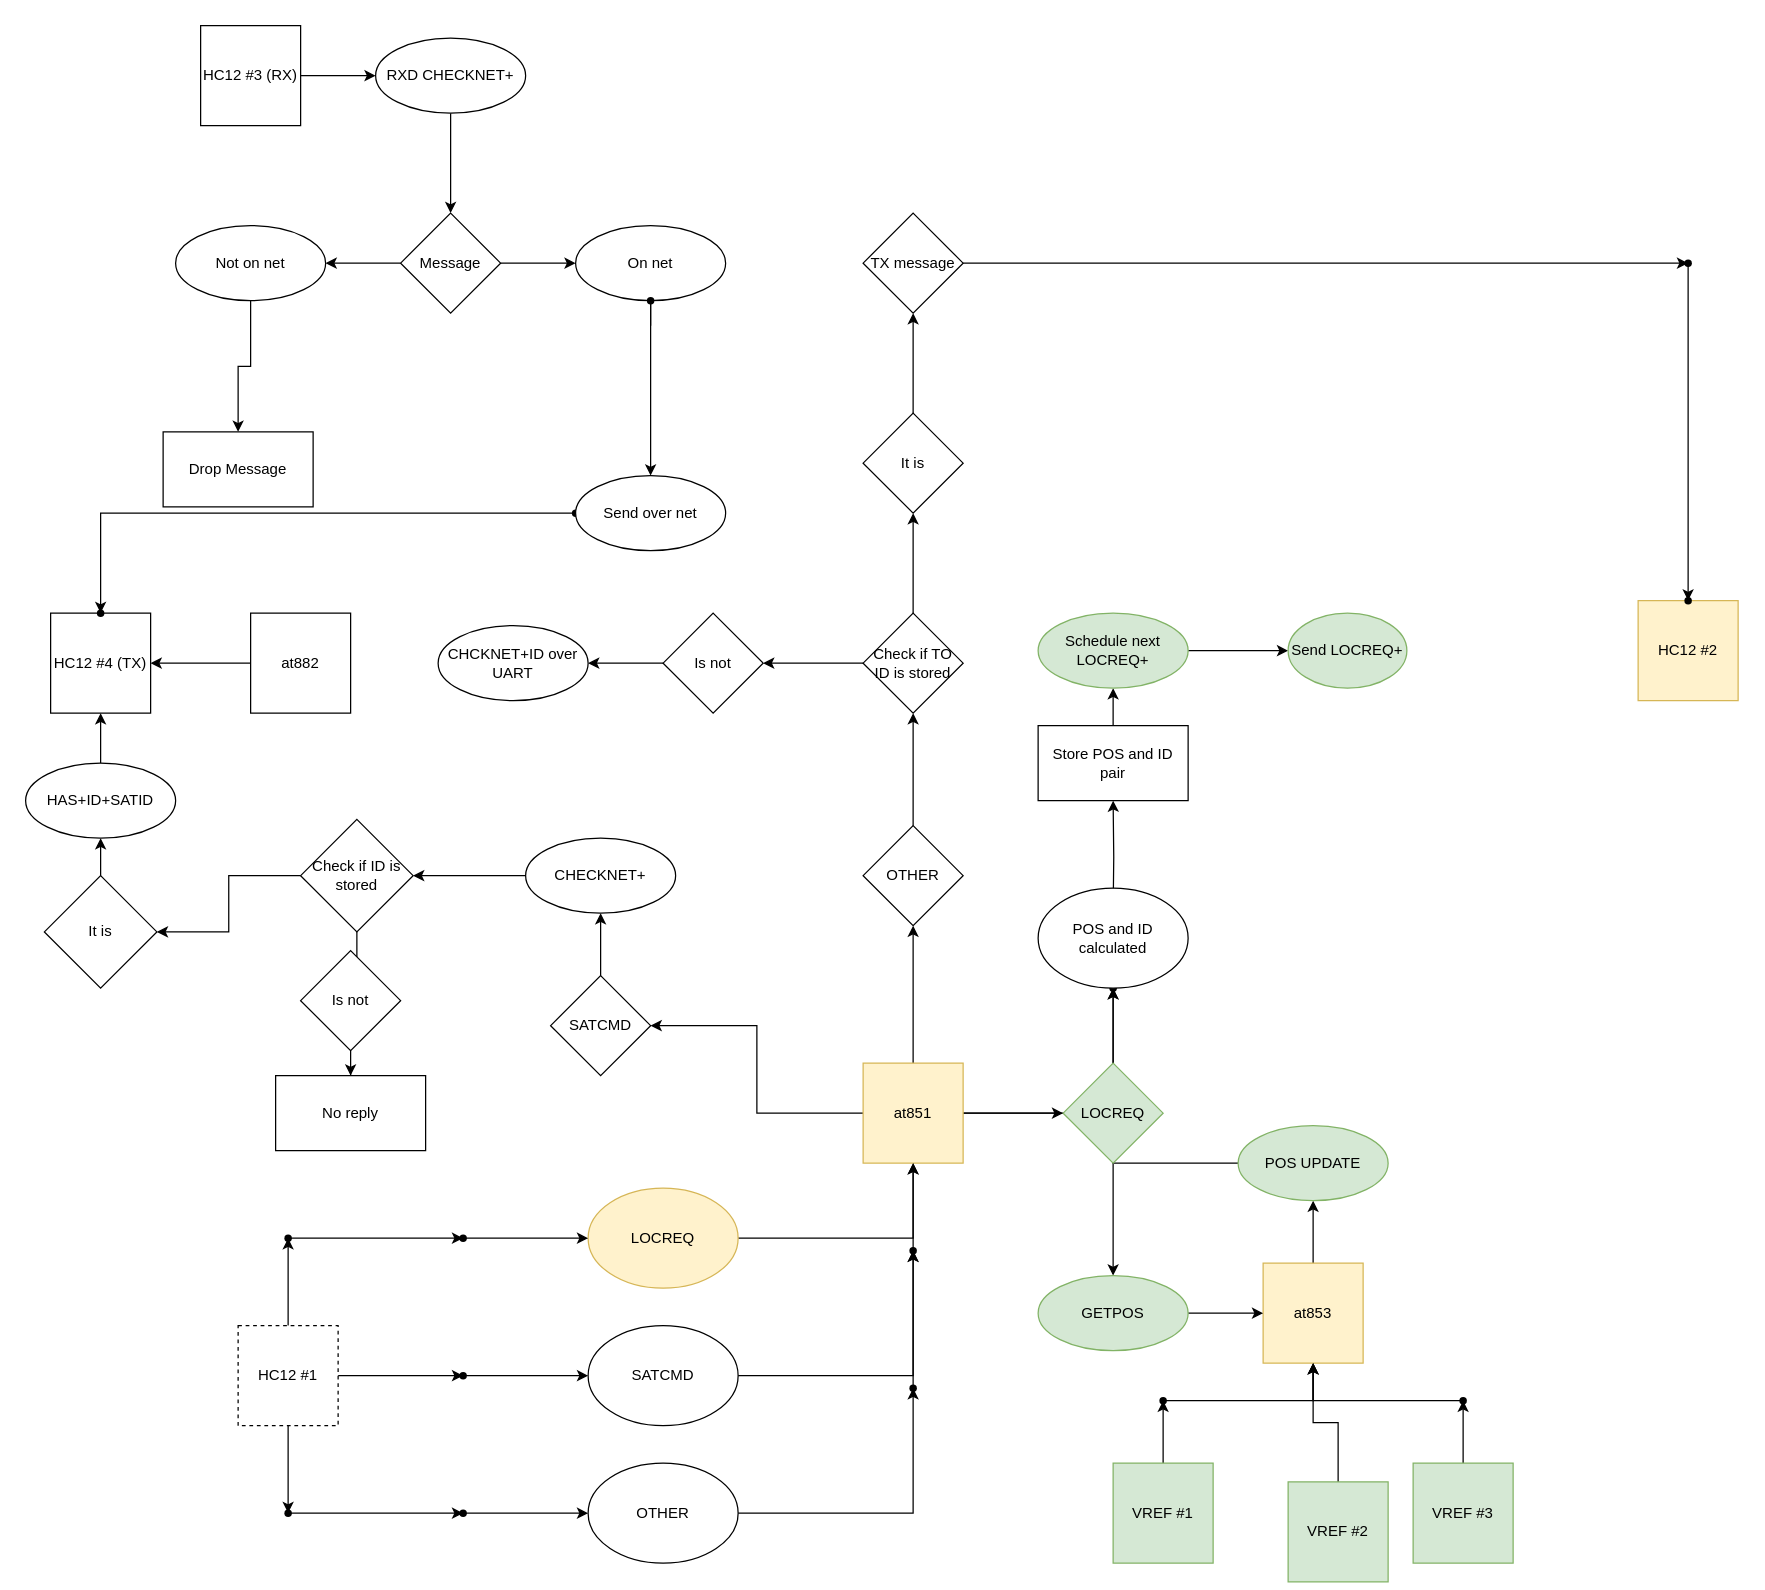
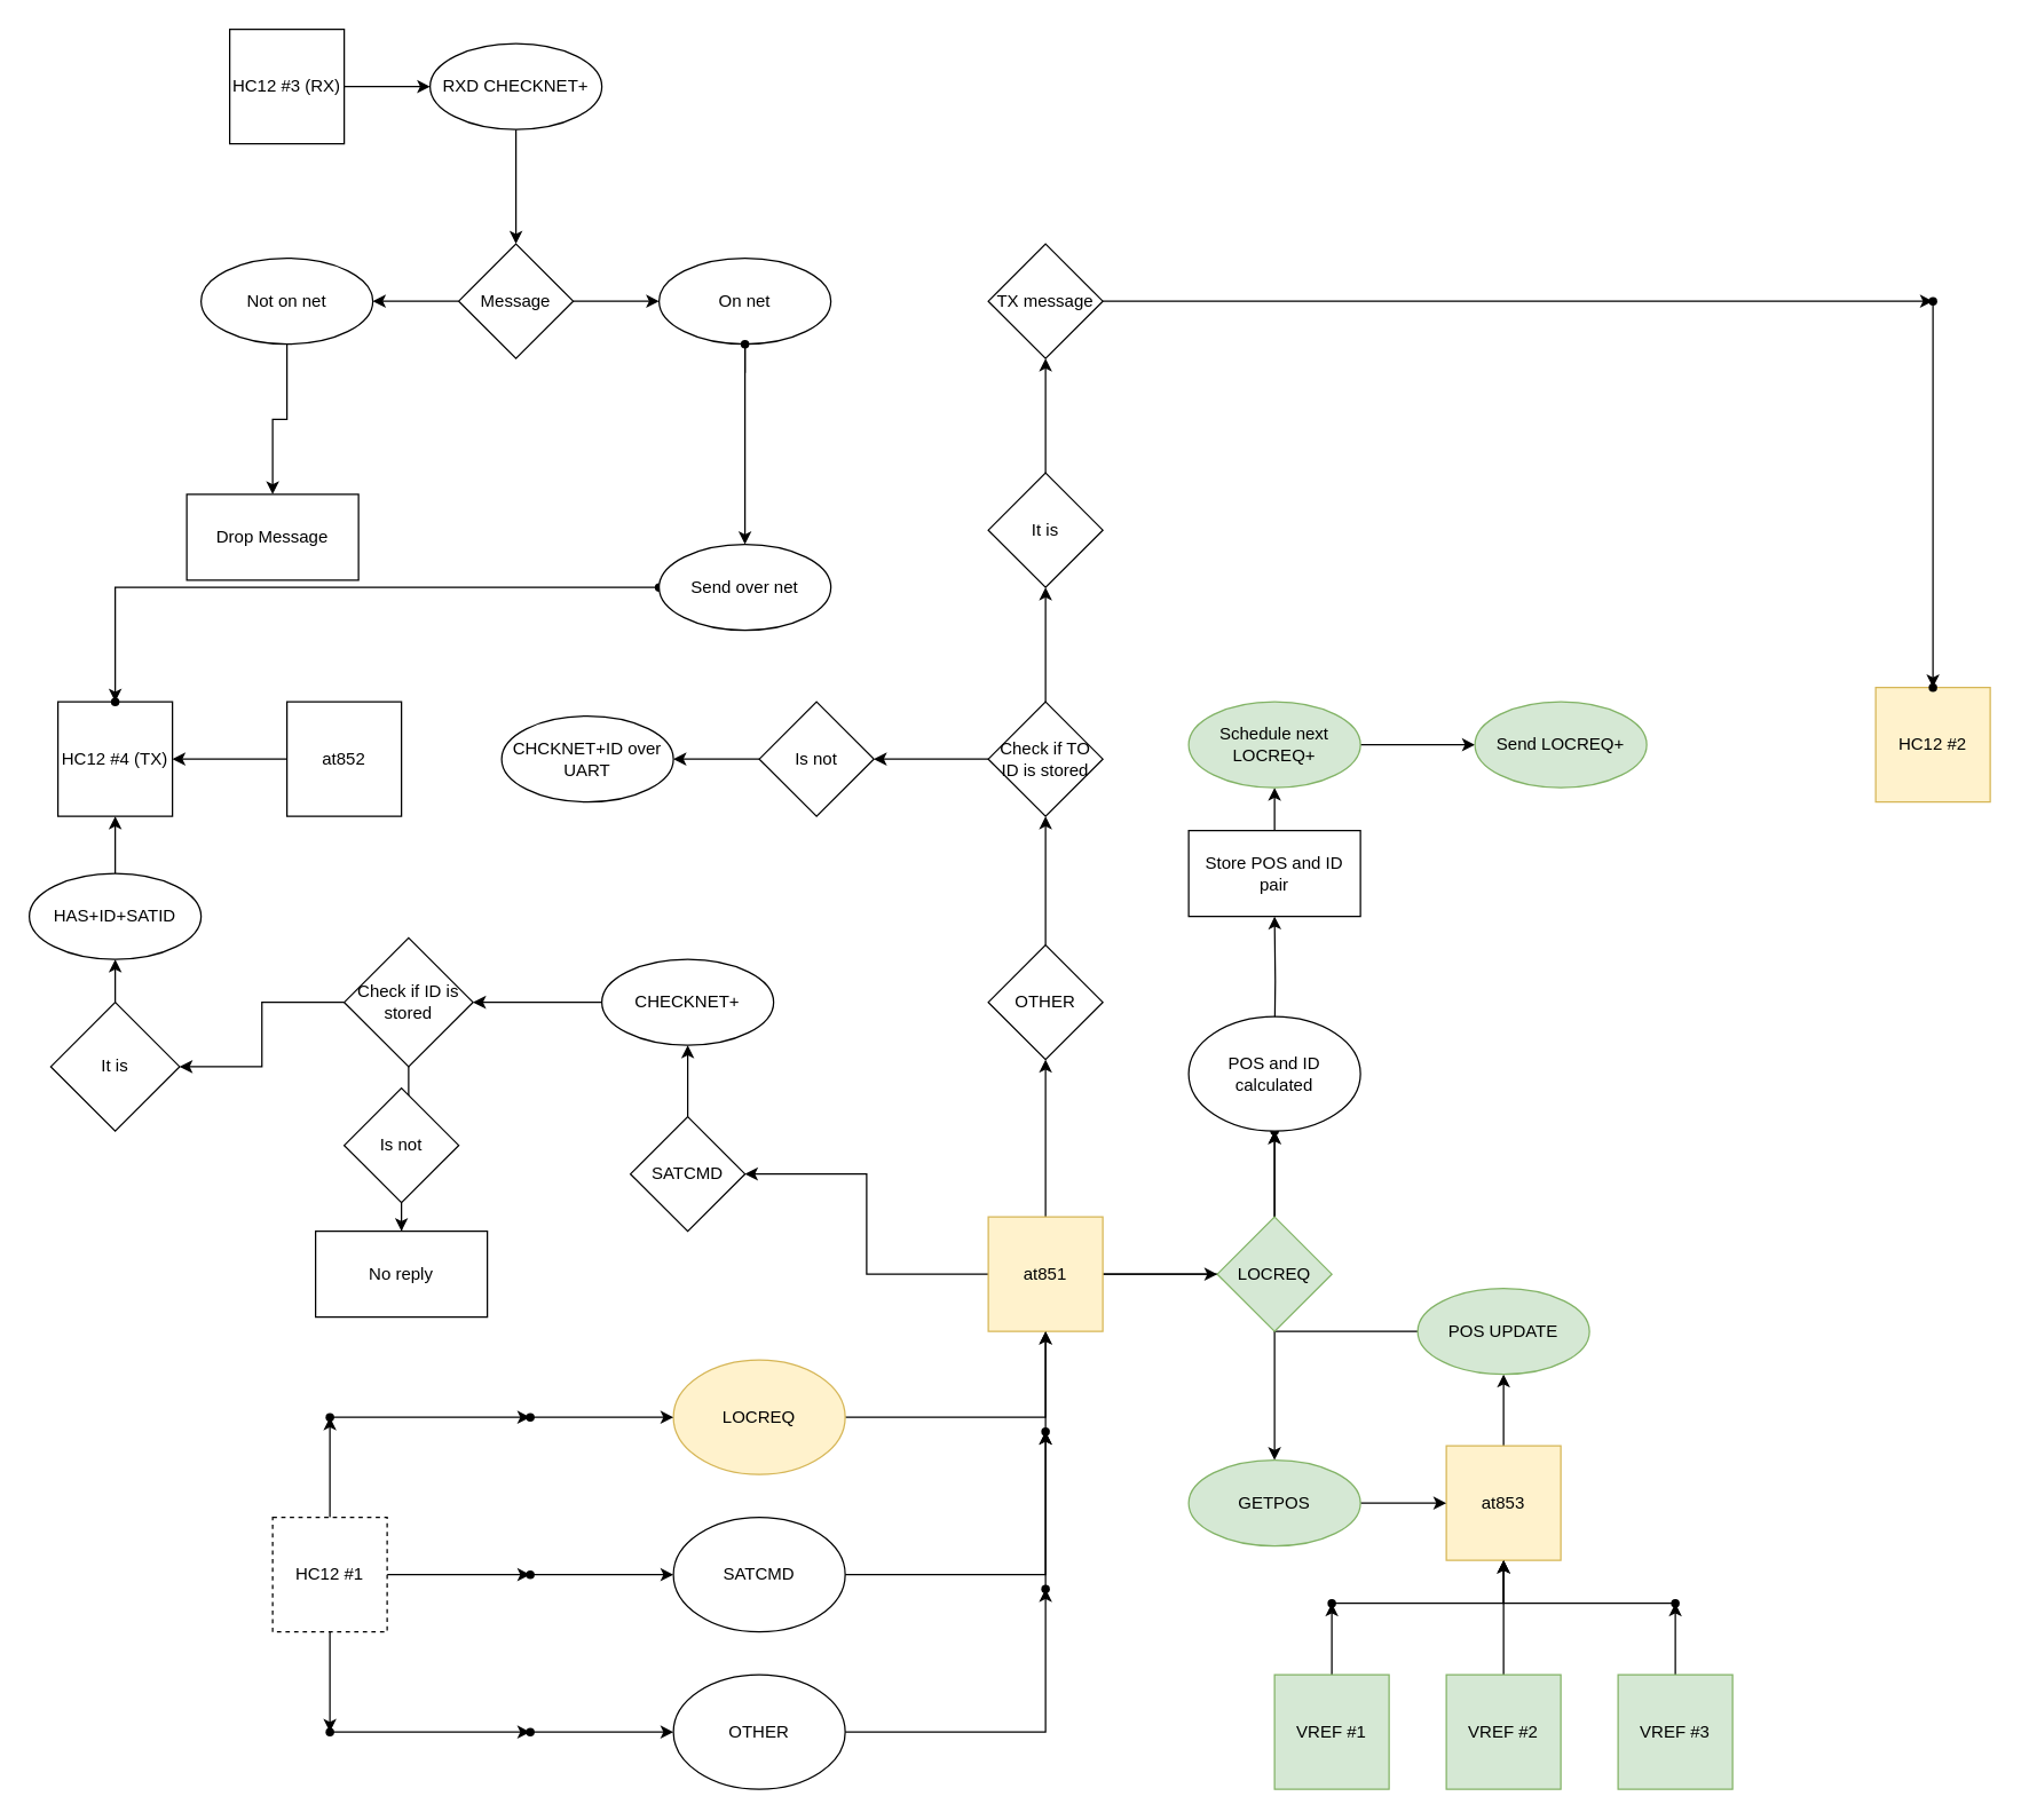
- <mxCell id="49" value="Send LOCREQ+" style="ellipse;whiteSpace=wrap;html=1;fillColor=#d5e8d4;strokeColor=#82b366;" vertex="1" parent="1"><mxGeometry x="1030" y="490" width="95" height="60" as="geometry" /></mxCell>
+ <mxCell id="49" value="Send LOCREQ+" style="ellipse;whiteSpace=wrap;html=1;fillColor=#d5e8d4;strokeColor=#82b366;" vertex="1" parent="1"><mxGeometry x="1030" y="490" width="120" height="60" as="geometry" /></mxCell>
- <mxCell id="8" value="at882" style="whiteSpace=wrap;html=1;aspect=fixed;" vertex="1" parent="1"><mxGeometry x="200" y="490" width="80" height="80" as="geometry" /></mxCell>
+ <mxCell id="8" value="at852" style="whiteSpace=wrap;html=1;aspect=fixed;" vertex="1" parent="1"><mxGeometry x="200" y="490" width="80" height="80" as="geometry" /></mxCell>
- <mxCell id="53" value="VREF #2" style="whiteSpace=wrap;html=1;aspect=fixed;fillColor=#d5e8d4;strokeColor=#82b366;" vertex="1" parent="1"><mxGeometry x="1030" y="1185" width="80" height="80" as="geometry" /></mxCell>
+ <mxCell id="53" value="VREF #2" style="whiteSpace=wrap;html=1;aspect=fixed;fillColor=#d5e8d4;strokeColor=#82b366;" vertex="1" parent="1"><mxGeometry x="1010" y="1170" width="80" height="80" as="geometry" /></mxCell>
